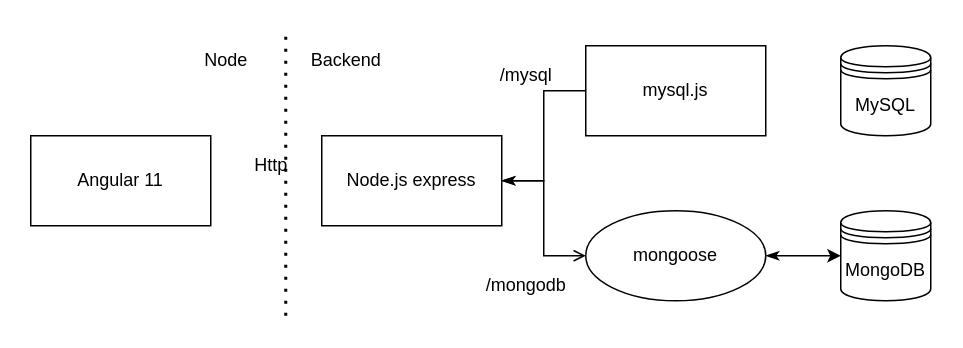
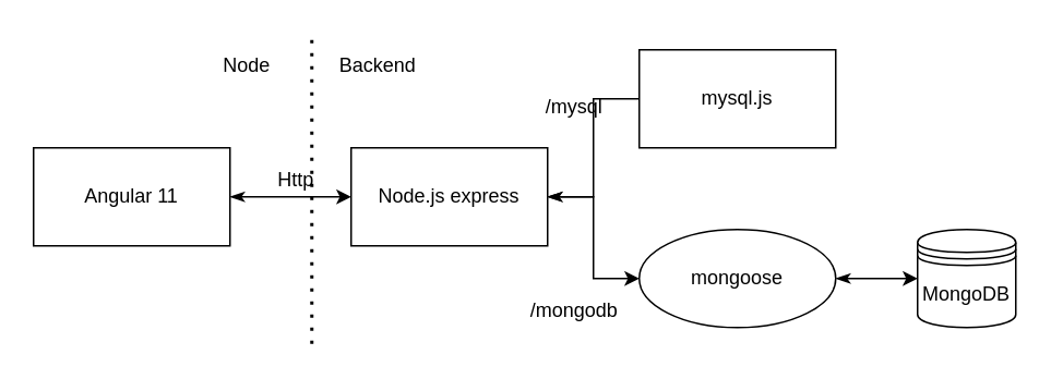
- <mxCell id="13" value="/mysql" style="text;html=1;align=center;verticalAlign=middle;resizable=0;points=[];autosize=1;" vertex="1" parent="1"><mxGeometry x="325" y="40" width="50" height="20" as="geometry" /></mxCell>
+ <mxCell id="13" value="/mysql" style="text;html=1;align=center;verticalAlign=middle;resizable=0;points=[];autosize=1;" vertex="1" parent="1"><mxGeometry x="325" y="55" width="50" height="20" as="geometry" /></mxCell>
- <mxCell id="11" value="MySQL" style="shape=datastore;whiteSpace=wrap;html=1;" vertex="1" parent="1"><mxGeometry x="560" y="30" width="60" height="60" as="geometry" /></mxCell>
+ <mxCell id="2" style="edgeStyle=orthogonalEdgeStyle;rounded=0;orthogonalLoop=1;jettySize=auto;html=1;entryX=0;entryY=0.5;entryDx=0;entryDy=0;startArrow=classicThin;startFill=1;" edge="1" parent="1" source="3" target="6"><mxGeometry relative="1" as="geometry" /></mxCell>
- <mxCell id="5" style="edgeStyle=orthogonalEdgeStyle;rounded=0;orthogonalLoop=1;jettySize=auto;html=1;exitX=1;exitY=0.5;exitDx=0;exitDy=0;entryX=0;entryY=0.5;entryDx=0;entryDy=0;startArrow=classicThin;startFill=1;endArrow=open;" edge="1" parent="1" source="6" target="9"><mxGeometry relative="1" as="geometry" /></mxCell>
+ <mxCell id="5" style="edgeStyle=orthogonalEdgeStyle;rounded=0;orthogonalLoop=1;jettySize=auto;html=1;exitX=1;exitY=0.5;exitDx=0;exitDy=0;entryX=0;entryY=0.5;entryDx=0;entryDy=0;startArrow=classicThin;startFill=1;" edge="1" parent="1" source="6" target="9"><mxGeometry relative="1" as="geometry" /></mxCell>
